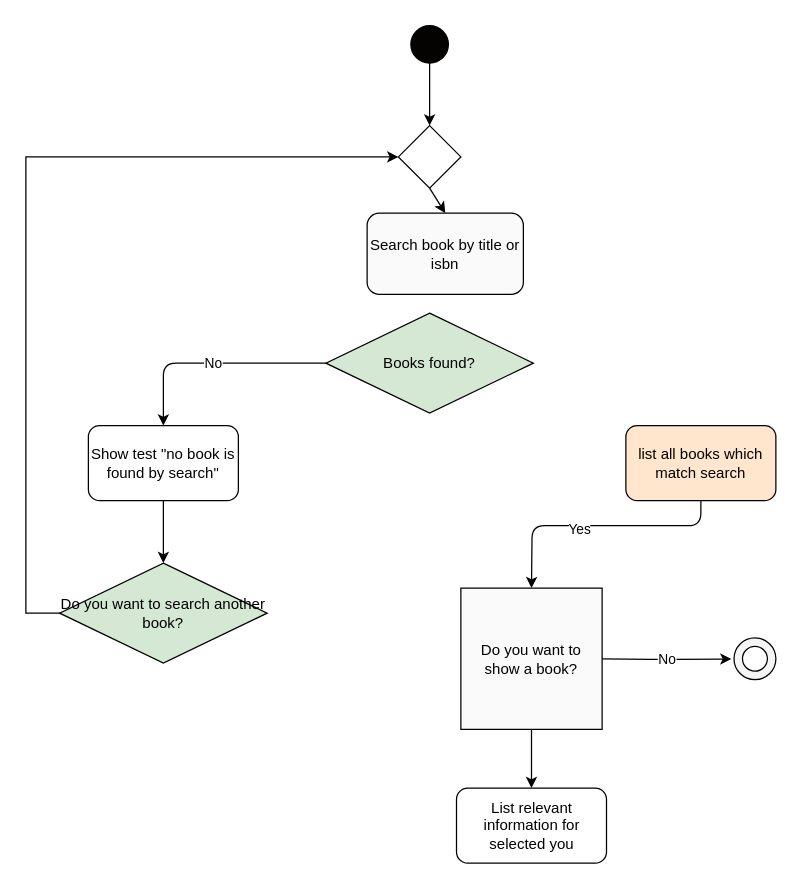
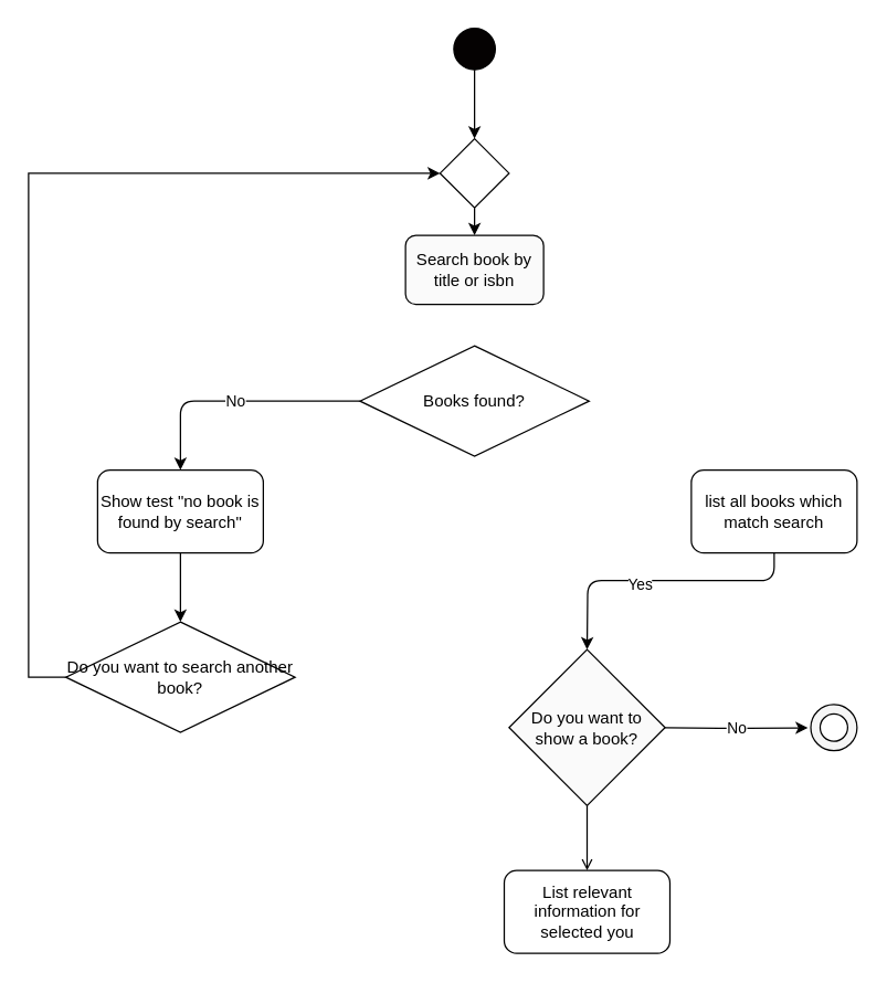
- <mxCell id="13" value="Search book by title or isbn" style="rounded=1;whiteSpace=wrap;html=1;fillColor=#FAFAFA;" vertex="1" parent="1"><mxGeometry x="293" y="170" width="125" height="65" as="geometry" /></mxCell>
+ <mxCell id="13" value="Search book by title or isbn" style="rounded=1;whiteSpace=wrap;html=1;fillColor=#FAFAFA;" vertex="1" parent="1"><mxGeometry x="293" y="170" width="100" height="50" as="geometry" /></mxCell>
- <mxCell id="2" value="Books found?" style="rhombus;whiteSpace=wrap;html=1;fillColor=#d5e8d4;" vertex="1" parent="1"><mxGeometry x="260" y="250" width="166" height="80" as="geometry" /></mxCell>
+ <mxCell id="2" value="Books found?" style="rhombus;whiteSpace=wrap;html=1;" vertex="1" parent="1"><mxGeometry x="260" y="250" width="166" height="80" as="geometry" /></mxCell>
- <mxCell id="5" value="list all books which match search" style="rounded=1;whiteSpace=wrap;html=1;fillColor=#ffe6cc;" vertex="1" parent="1"><mxGeometry x="500" y="340" width="120" height="60" as="geometry" /></mxCell>
+ <mxCell id="5" value="list all books which match search" style="rounded=1;whiteSpace=wrap;html=1;" vertex="1" parent="1"><mxGeometry x="500" y="340" width="120" height="60" as="geometry" /></mxCell>
- <mxCell id="11" value="Do you want to search another book?" style="rhombus;whiteSpace=wrap;html=1;fillColor=#d5e8d4;" vertex="1" parent="1"><mxGeometry x="47" y="450" width="166" height="80" as="geometry" /></mxCell>
+ <mxCell id="11" value="Do you want to search another book?" style="rhombus;whiteSpace=wrap;html=1;" vertex="1" parent="1"><mxGeometry x="47" y="450" width="166" height="80" as="geometry" /></mxCell>
- <mxCell id="15" value="Do you want to show a book?" style="whiteSpace=wrap;html=1;fillColor=#FAFAFA;rounded=0;" vertex="1" parent="1"><mxGeometry x="368" y="470" width="113" height="113" as="geometry" /></mxCell>
+ <mxCell id="15" value="Do you want to show a book?" style="rhombus;whiteSpace=wrap;html=1;fillColor=#FAFAFA;" vertex="1" parent="1"><mxGeometry x="368" y="470" width="113" height="113" as="geometry" /></mxCell>
- <mxCell id="21" value="" style="endArrow=classic;html=1;exitX=0.5;exitY=1;exitDx=0;exitDy=0;entryX=0.5;entryY=0;entryDx=0;entryDy=0;" edge="1" parent="1" source="15" target="20"><mxGeometry width="50" height="50" relative="1" as="geometry"><mxPoint x="320" y="590" as="sourcePoint" /><mxPoint x="370" y="540" as="targetPoint" /></mxGeometry></mxCell>
+ <mxCell id="21" value="" style="endArrow=open;html=1;exitX=0.5;exitY=1;exitDx=0;exitDy=0;entryX=0.5;entryY=0;entryDx=0;entryDy=0;" edge="1" parent="1" source="15" target="20"><mxGeometry width="50" height="50" relative="1" as="geometry"><mxPoint x="320" y="590" as="sourcePoint" /><mxPoint x="370" y="540" as="targetPoint" /></mxGeometry></mxCell>
